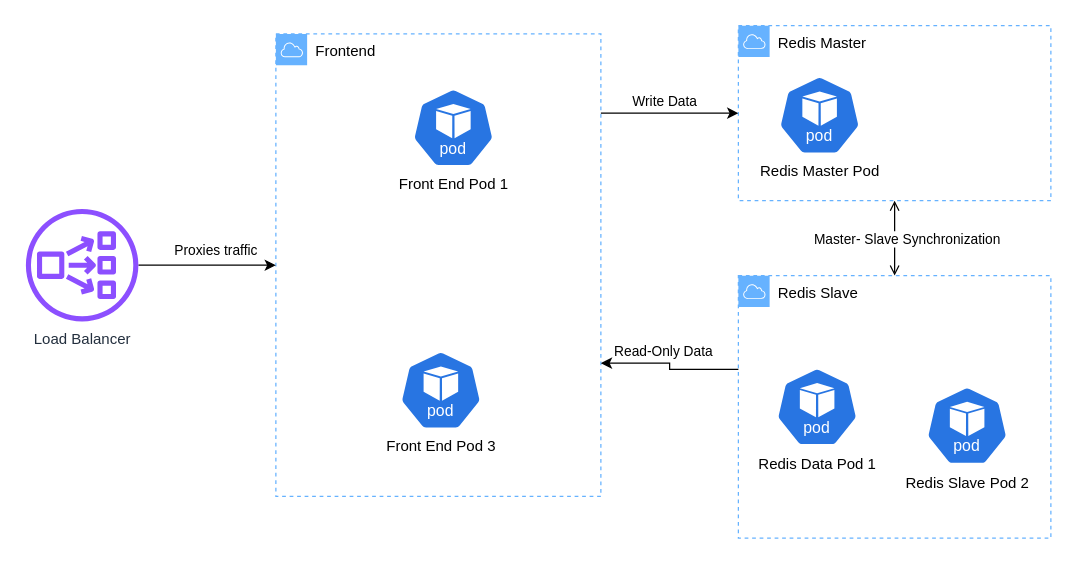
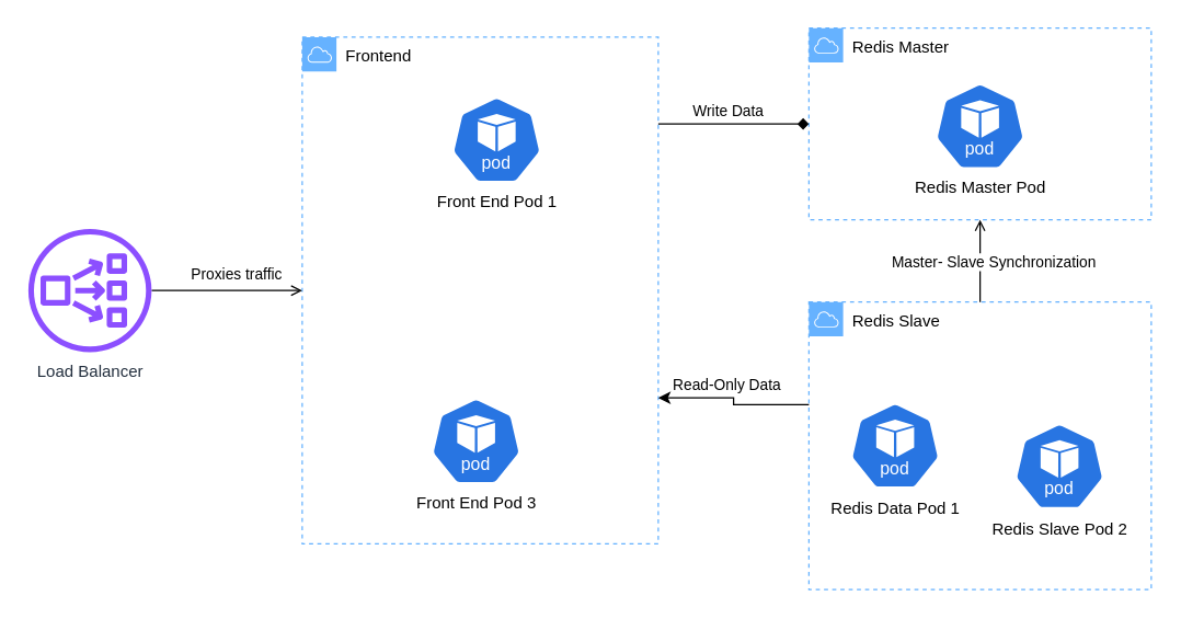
- <mxCell id="16" style="edgeStyle=orthogonalEdgeStyle;rounded=0;orthogonalLoop=1;jettySize=auto;html=1;" edge="1" parent="1" source="3" target="10"><mxGeometry relative="1" as="geometry"><mxPoint x="480" y="100" as="sourcePoint" /><Array as="points"><mxPoint x="500" y="90" /><mxPoint x="500" y="90" /></Array></mxGeometry></mxCell>
+ <mxCell id="16" style="edgeStyle=orthogonalEdgeStyle;rounded=0;orthogonalLoop=1;jettySize=auto;html=1;endArrow=diamond;" edge="1" parent="1" source="3" target="10"><mxGeometry relative="1" as="geometry"><mxPoint x="480" y="100" as="sourcePoint" /><Array as="points"><mxPoint x="500" y="90" /><mxPoint x="500" y="90" /></Array></mxGeometry></mxCell>
- <mxCell id="11" value="Redis Master Pod" style="aspect=fixed;sketch=0;html=1;dashed=0;whitespace=wrap;verticalLabelPosition=bottom;verticalAlign=top;fillColor=#2875E2;strokeColor=#ffffff;points=[[0.005,0.63,0],[0.1,0.2,0],[0.9,0.2,0],[0.5,0,0],[0.995,0.63,0],[0.72,0.99,0],[0.5,1,0],[0.28,0.99,0]];shape=mxgraph.kubernetes.icon2;kubernetesLabel=1;prIcon=pod" vertex="1" parent="9"><mxGeometry x="32" y="40" width="66" height="63.36" as="geometry" /></mxCell>
+ <mxCell id="11" value="Redis Master Pod" style="aspect=fixed;sketch=0;html=1;dashed=0;whitespace=wrap;verticalLabelPosition=bottom;verticalAlign=top;fillColor=#2875E2;strokeColor=#ffffff;points=[[0.005,0.63,0],[0.1,0.2,0],[0.9,0.2,0],[0.5,0,0],[0.995,0.63,0],[0.72,0.99,0],[0.5,1,0],[0.28,0.99,0]];shape=mxgraph.kubernetes.icon2;kubernetesLabel=1;prIcon=pod" vertex="1" parent="9"><mxGeometry x="92" y="40" width="66" height="63.36" as="geometry" /></mxCell>
- <mxCell id="6" style="edgeStyle=orthogonalEdgeStyle;rounded=0;orthogonalLoop=1;jettySize=auto;html=1;" edge="1" parent="1" source="8" target="3"><mxGeometry relative="1" as="geometry" /></mxCell>
+ <mxCell id="6" style="edgeStyle=orthogonalEdgeStyle;rounded=0;orthogonalLoop=1;jettySize=auto;html=1;endArrow=open;" edge="1" parent="1" source="8" target="3"><mxGeometry relative="1" as="geometry" /></mxCell>
- <mxCell id="20" style="edgeStyle=orthogonalEdgeStyle;rounded=0;orthogonalLoop=1;jettySize=auto;html=1;entryX=0.5;entryY=0;entryDx=0;entryDy=0;startArrow=open;startFill=0;endArrow=open;endFill=0;" edge="1" parent="1" source="10" target="13"><mxGeometry relative="1" as="geometry" /></mxCell>
+ <mxCell id="20" style="edgeStyle=orthogonalEdgeStyle;rounded=0;orthogonalLoop=1;jettySize=auto;html=1;entryX=0.5;entryY=0;entryDx=0;entryDy=0;startArrow=open;startFill=0;endArrow=none;endFill=0;" edge="1" parent="1" source="10" target="13"><mxGeometry relative="1" as="geometry" /></mxCell>
- <mxCell id="5" value="Front End Pod 3" style="aspect=fixed;sketch=0;html=1;dashed=0;whitespace=wrap;verticalLabelPosition=bottom;verticalAlign=top;fillColor=#2875E2;strokeColor=#ffffff;points=[[0.005,0.63,0],[0.1,0.2,0],[0.9,0.2,0],[0.5,0,0],[0.995,0.63,0],[0.72,0.99,0],[0.5,1,0],[0.28,0.99,0]];shape=mxgraph.kubernetes.icon2;kubernetesLabel=1;prIcon=pod" vertex="1" parent="2"><mxGeometry x="99" y="253.32" width="66" height="63.36" as="geometry" /></mxCell>
+ <mxCell id="5" value="Front End Pod 3" style="aspect=fixed;sketch=0;html=1;dashed=0;whitespace=wrap;verticalLabelPosition=bottom;verticalAlign=top;fillColor=#2875E2;strokeColor=#ffffff;points=[[0.005,0.63,0],[0.1,0.2,0],[0.9,0.2,0],[0.5,0,0],[0.995,0.63,0],[0.72,0.99,0],[0.5,1,0],[0.28,0.99,0]];shape=mxgraph.kubernetes.icon2;kubernetesLabel=1;prIcon=pod" vertex="1" parent="2"><mxGeometry x="94" y="263.32" width="66" height="63.36" as="geometry" /></mxCell>
